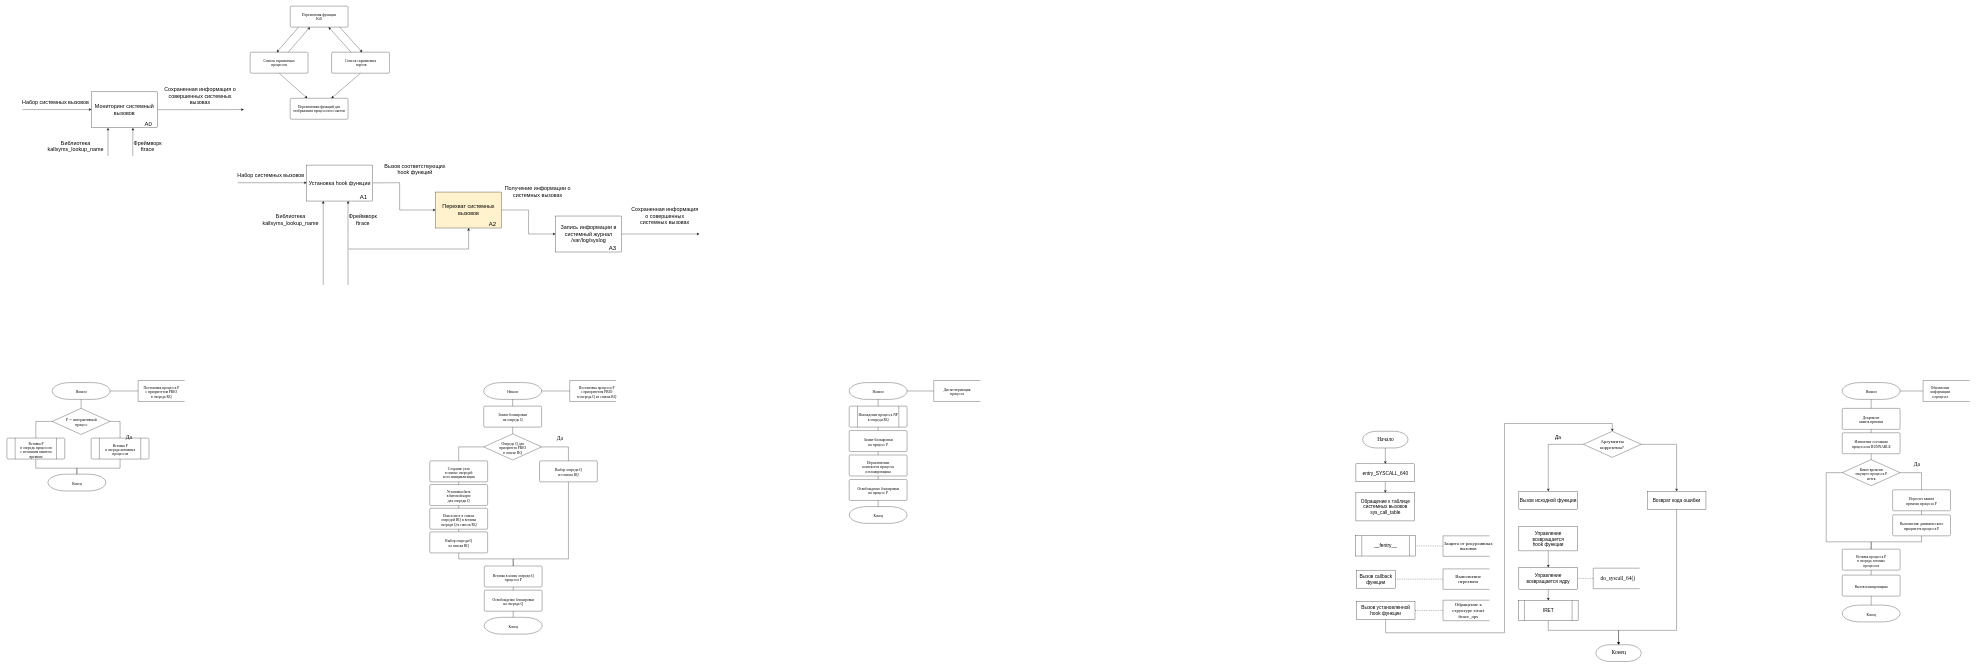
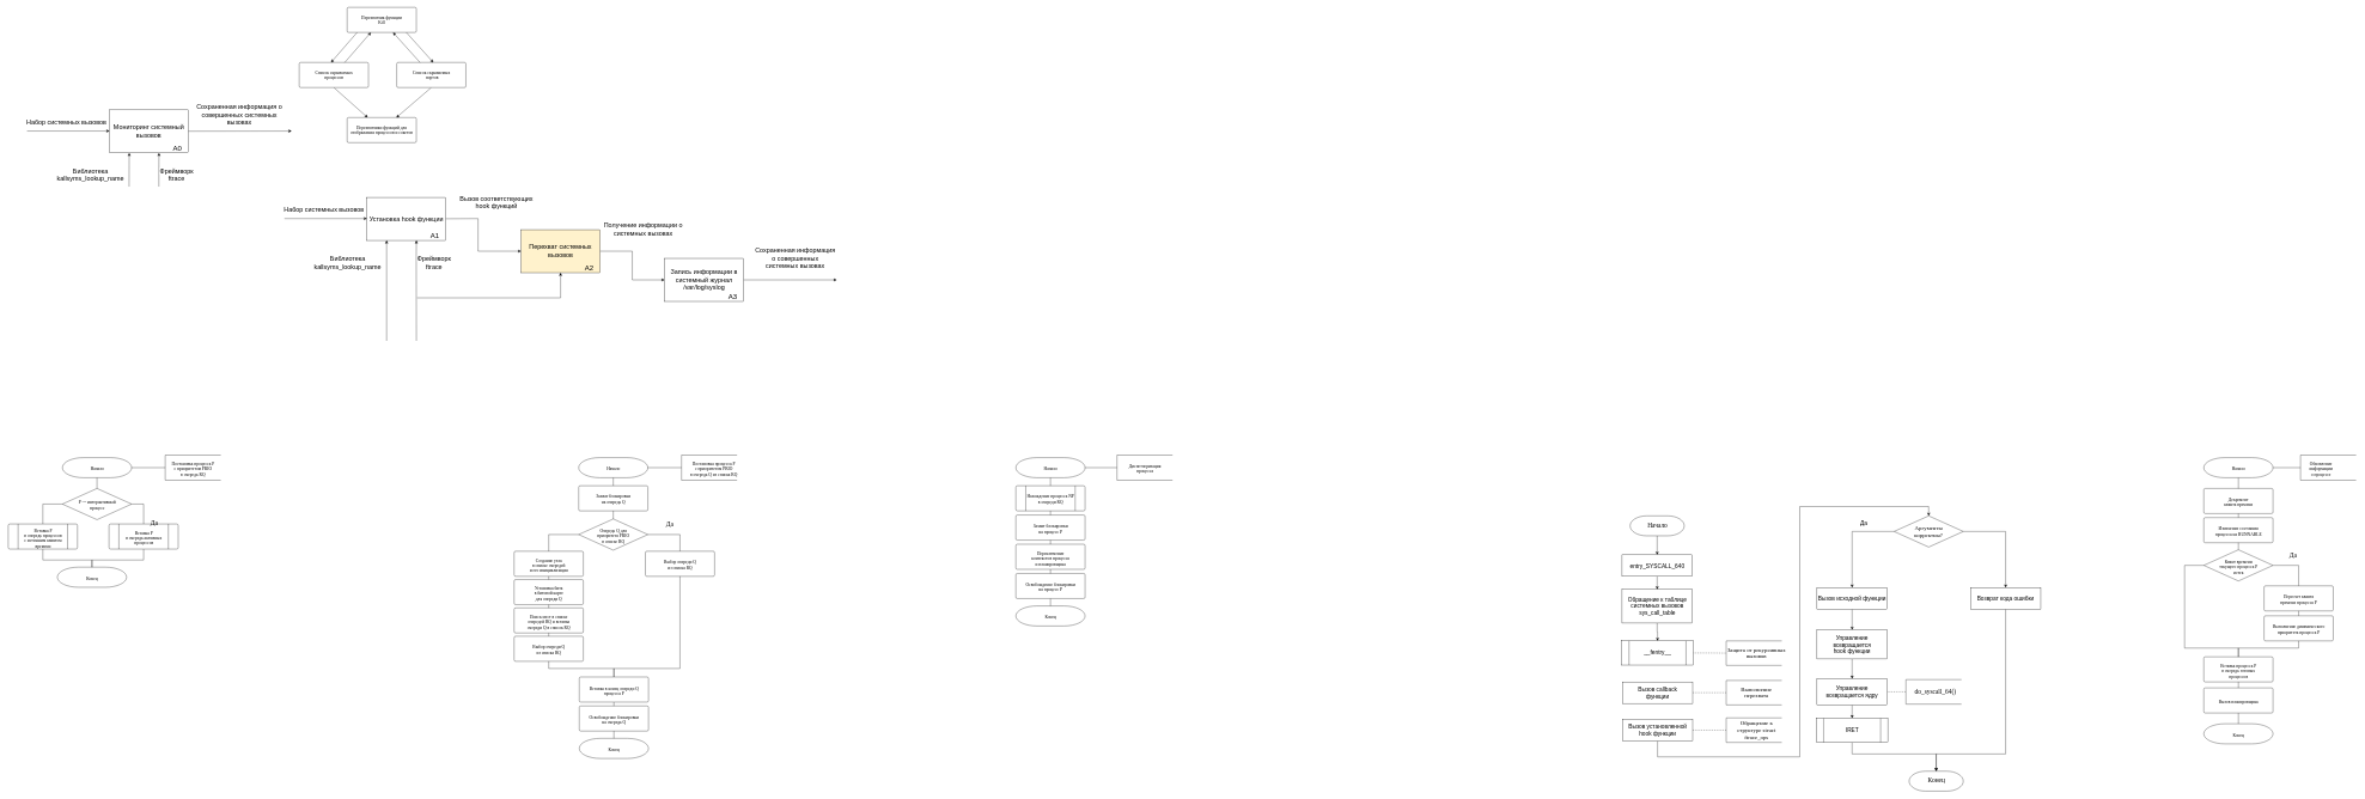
+ <mxCell id="176" style="edgeStyle=orthogonalEdgeStyle;rounded=0;sketch=0;orthogonalLoop=1;jettySize=auto;html=1;exitX=0.5;exitY=1;exitDx=0;exitDy=0;entryX=0.5;entryY=0;entryDx=0;entryDy=0;strokeWidth=1;fontSize=16;endArrow=classic;endFill=1;" edge="1" parent="1" source="177" target="182"><mxGeometry relative="1" as="geometry" /></mxCell>
+ <mxCell id="163" style="edgeStyle=orthogonalEdgeStyle;rounded=0;orthogonalLoop=1;jettySize=auto;html=1;exitX=0.5;exitY=1;exitDx=0;exitDy=0;entryX=0.5;entryY=0;entryDx=0;entryDy=0;fontSize=16;" edge="1" parent="1" source="164" target="166"><mxGeometry relative="1" as="geometry" /></mxCell>
- <mxCell id="168" value="Вызов callback&lt;br&gt;функции" style="rounded=0;whiteSpace=wrap;html=1;fontSize=16;" vertex="1" parent="1"><mxGeometry x="4520.5" y="1901.09" width="130" height="60" as="geometry" /></mxCell>
+ <mxCell id="168" value="Вызов callback&lt;br&gt;функции" style="rounded=0;whiteSpace=wrap;html=1;fontSize=16;" vertex="1" parent="1"><mxGeometry x="4520.5" y="1901.09" width="196" height="60" as="geometry" /></mxCell>
